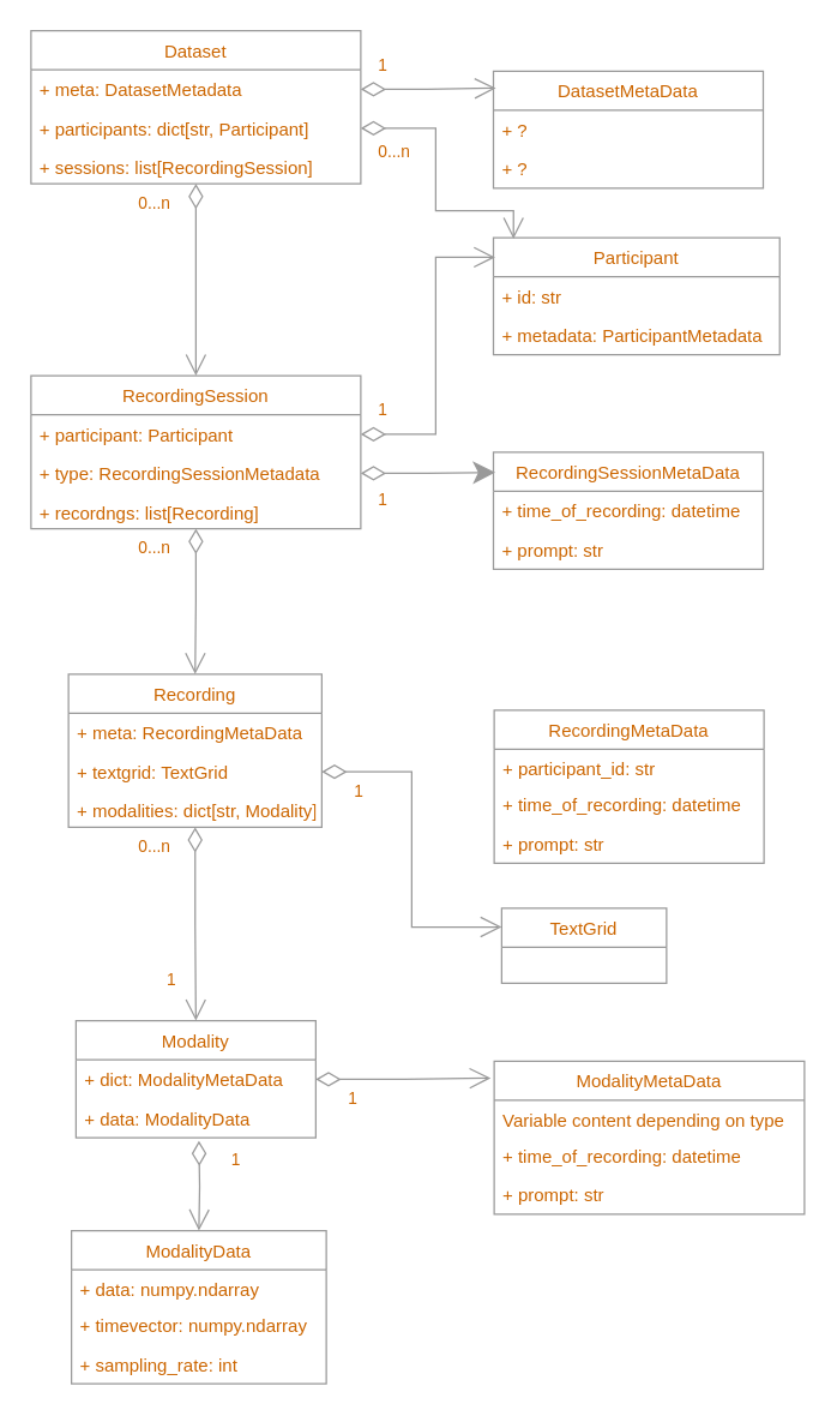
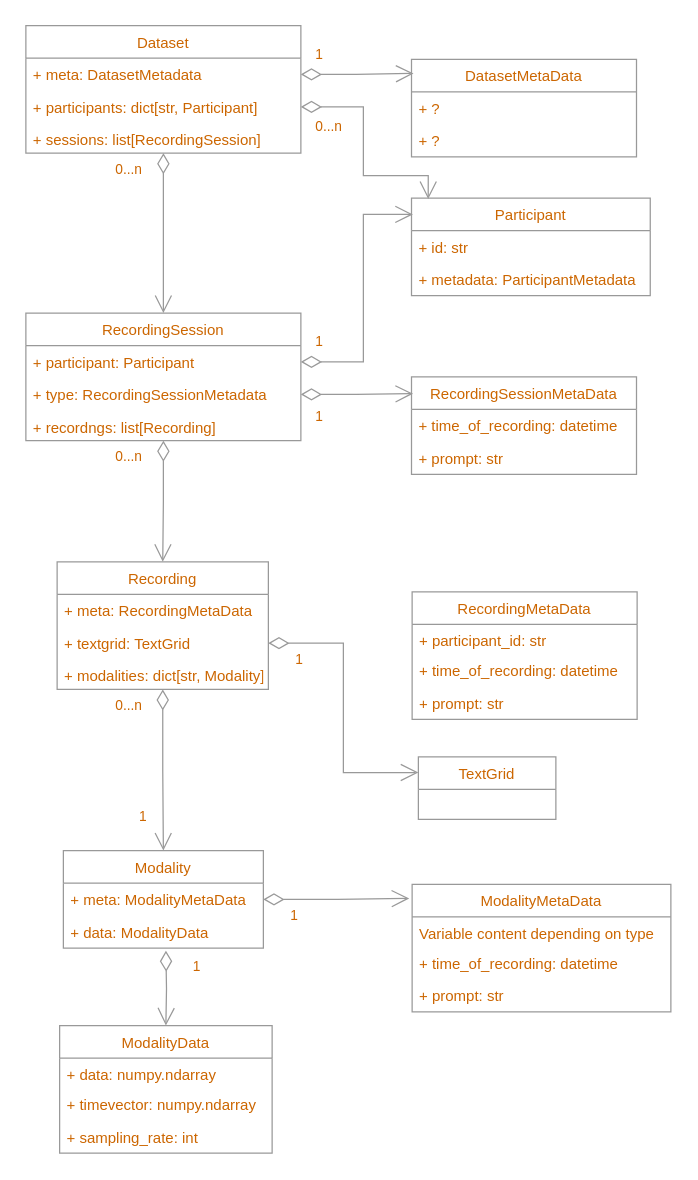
- <mxCell id="49" value="" style="endArrow=classic;html=1;endSize=12;startArrow=diamondThin;startSize=14;startFill=0;edgeStyle=orthogonalEdgeStyle;rounded=0;fontColor=#CC6600;strokeColor=#999999;entryX=0.007;entryY=0.172;entryDx=0;entryDy=0;entryPerimeter=0;" edge="1" parent="1" source="27" target="35"><mxGeometry relative="1" as="geometry"><mxPoint x="240" y="316" as="sourcePoint" /><mxPoint x="330" y="316" as="targetPoint" /></mxGeometry></mxCell>
+ <mxCell id="49" value="" style="endArrow=open;html=1;endSize=12;startArrow=diamondThin;startSize=14;startFill=0;edgeStyle=orthogonalEdgeStyle;rounded=0;fontColor=#CC6600;strokeColor=#999999;entryX=0.007;entryY=0.172;entryDx=0;entryDy=0;entryPerimeter=0;" edge="1" parent="1" source="27" target="35"><mxGeometry relative="1" as="geometry"><mxPoint x="240" y="316" as="sourcePoint" /><mxPoint x="330" y="316" as="targetPoint" /></mxGeometry></mxCell>
- <mxCell id="7" value="+ dict: ModalityMetaData" style="text;strokeColor=none;fillColor=none;align=left;verticalAlign=top;spacingLeft=4;spacingRight=4;overflow=hidden;rotatable=0;points=[[0,0.5],[1,0.5]];portConstraint=eastwest;labelBorderColor=none;fontColor=#CC6600;" parent="6" vertex="1"><mxGeometry y="26" width="160" height="26" as="geometry" /></mxCell>
+ <mxCell id="7" value="+ meta: ModalityMetaData" style="text;strokeColor=none;fillColor=none;align=left;verticalAlign=top;spacingLeft=4;spacingRight=4;overflow=hidden;rotatable=0;points=[[0,0.5],[1,0.5]];portConstraint=eastwest;labelBorderColor=none;fontColor=#CC6600;" parent="6" vertex="1"><mxGeometry y="26" width="160" height="26" as="geometry" /></mxCell>
